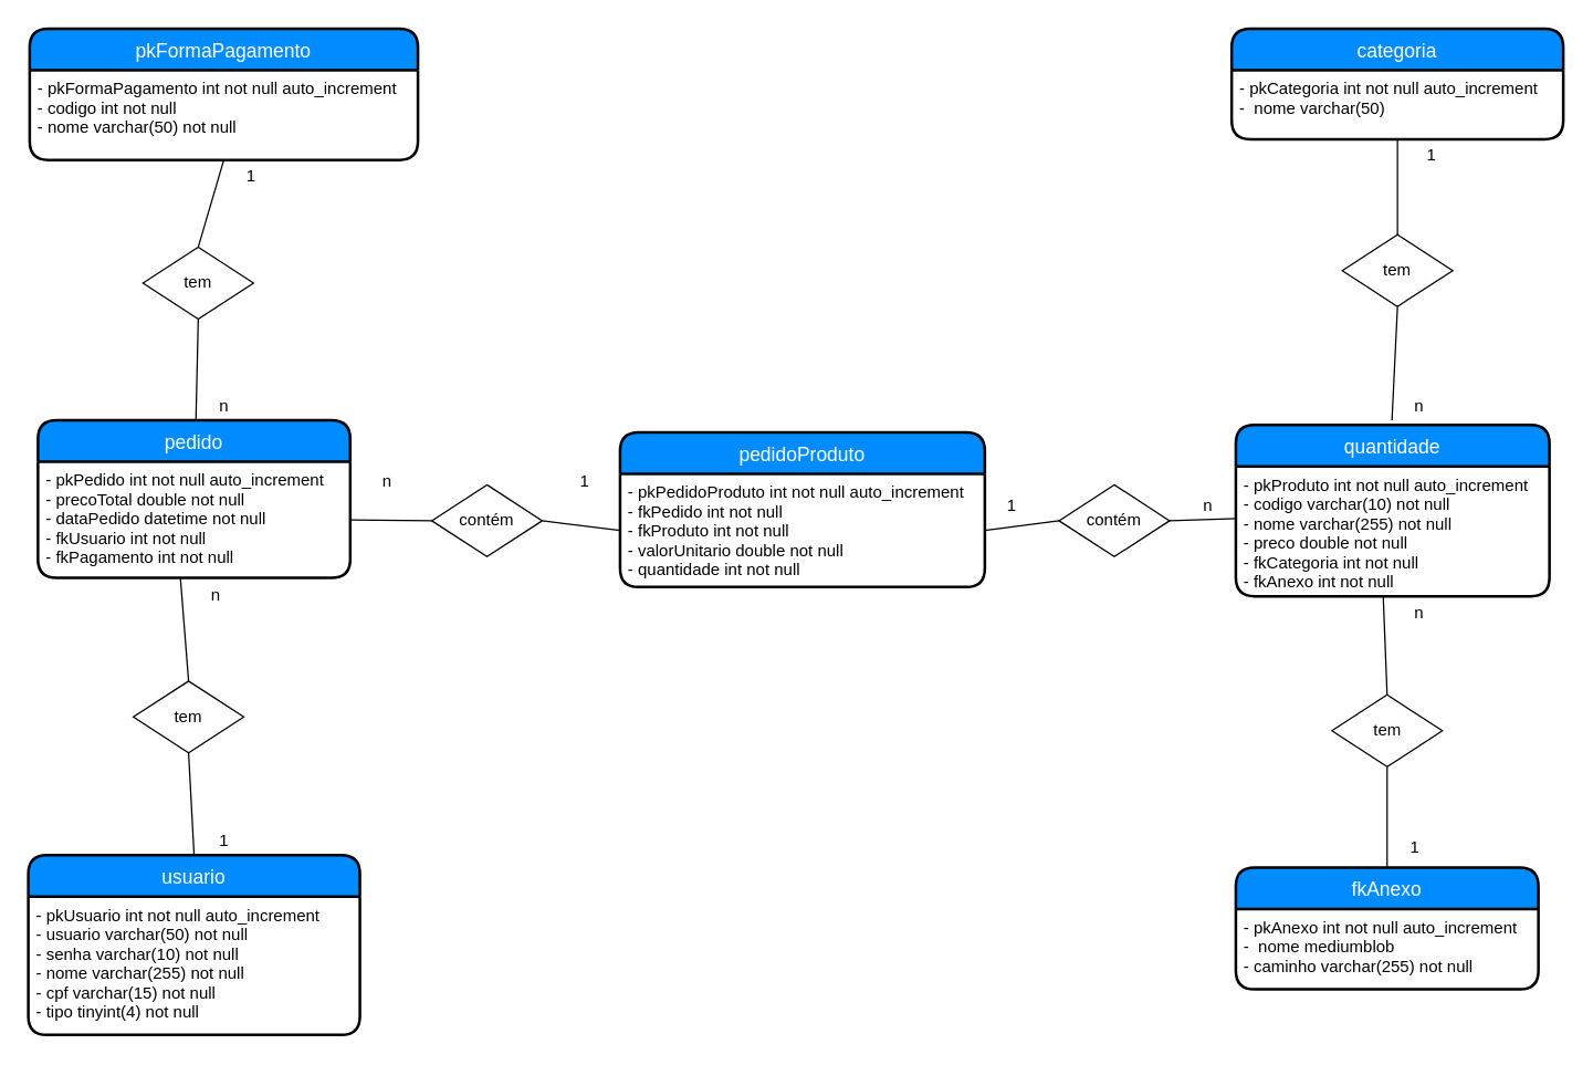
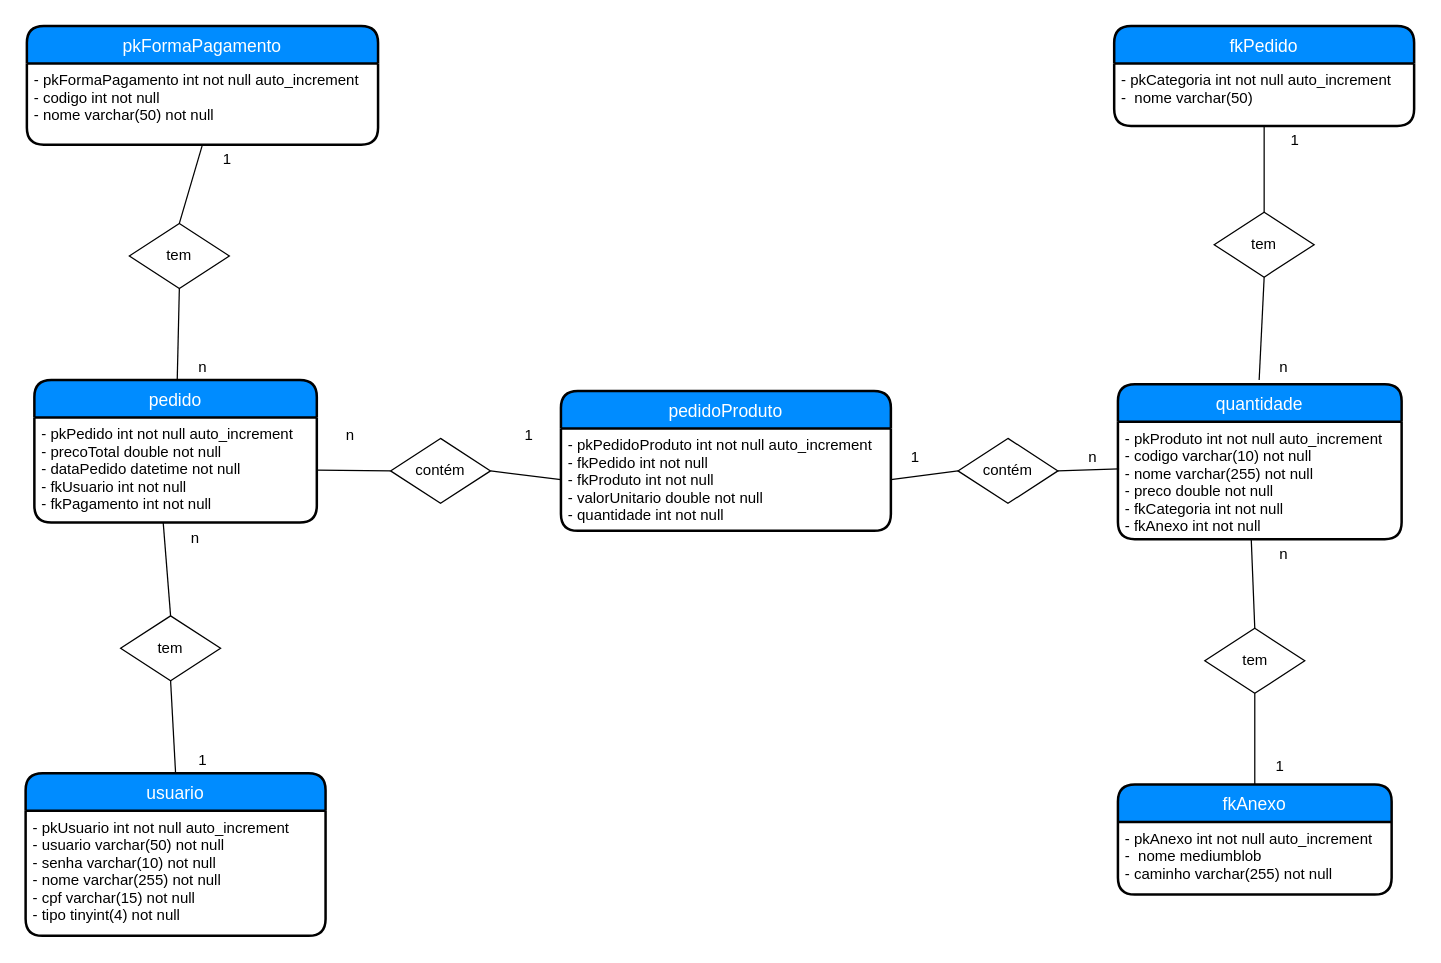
- <mxCell id="2" value="categoria" style="swimlane;childLayout=stackLayout;horizontal=1;startSize=30;horizontalStack=0;fillColor=#008cff;fontColor=#FFFFFF;rounded=1;fontSize=14;fontStyle=0;strokeWidth=2;resizeParent=0;resizeLast=1;shadow=0;dashed=0;align=center;" parent="1" vertex="1"><mxGeometry x="891" y="20" width="240" height="80" as="geometry" /></mxCell>
+ <mxCell id="2" value="fkPedido" style="swimlane;childLayout=stackLayout;horizontal=1;startSize=30;horizontalStack=0;fillColor=#008cff;fontColor=#FFFFFF;rounded=1;fontSize=14;fontStyle=0;strokeWidth=2;resizeParent=0;resizeLast=1;shadow=0;dashed=0;align=center;" parent="1" vertex="1"><mxGeometry x="891" y="20" width="240" height="80" as="geometry" /></mxCell>
